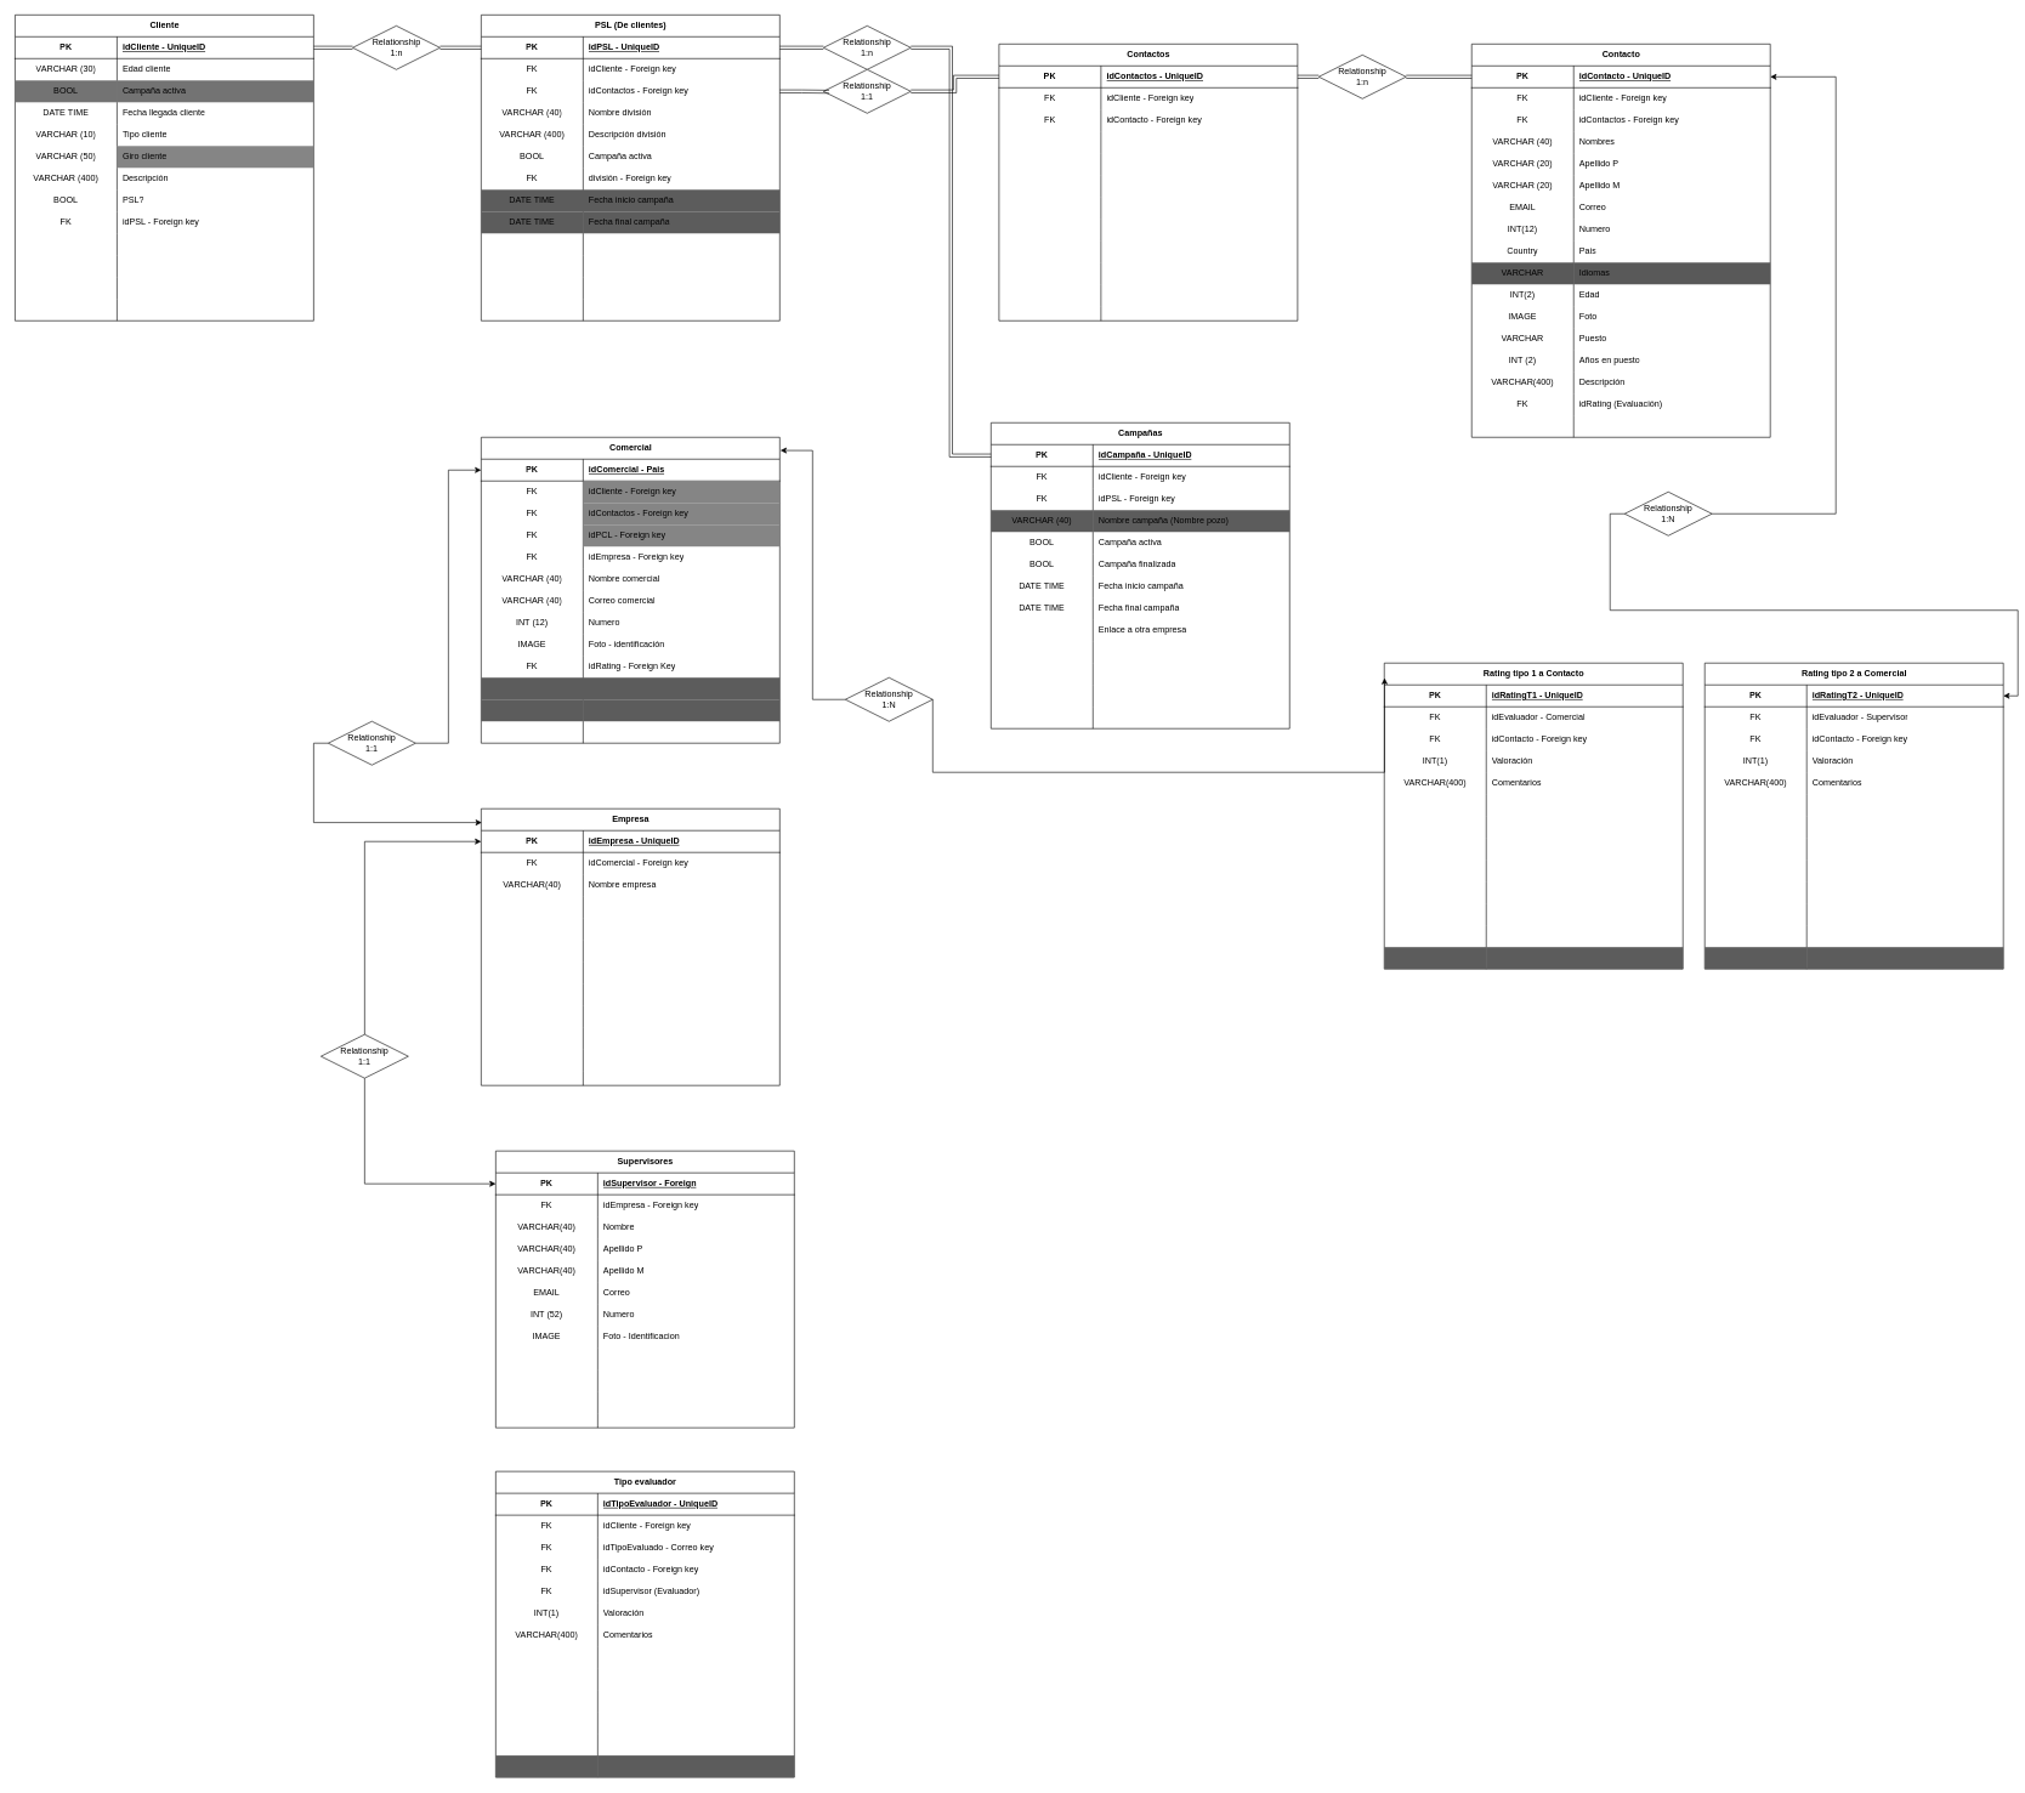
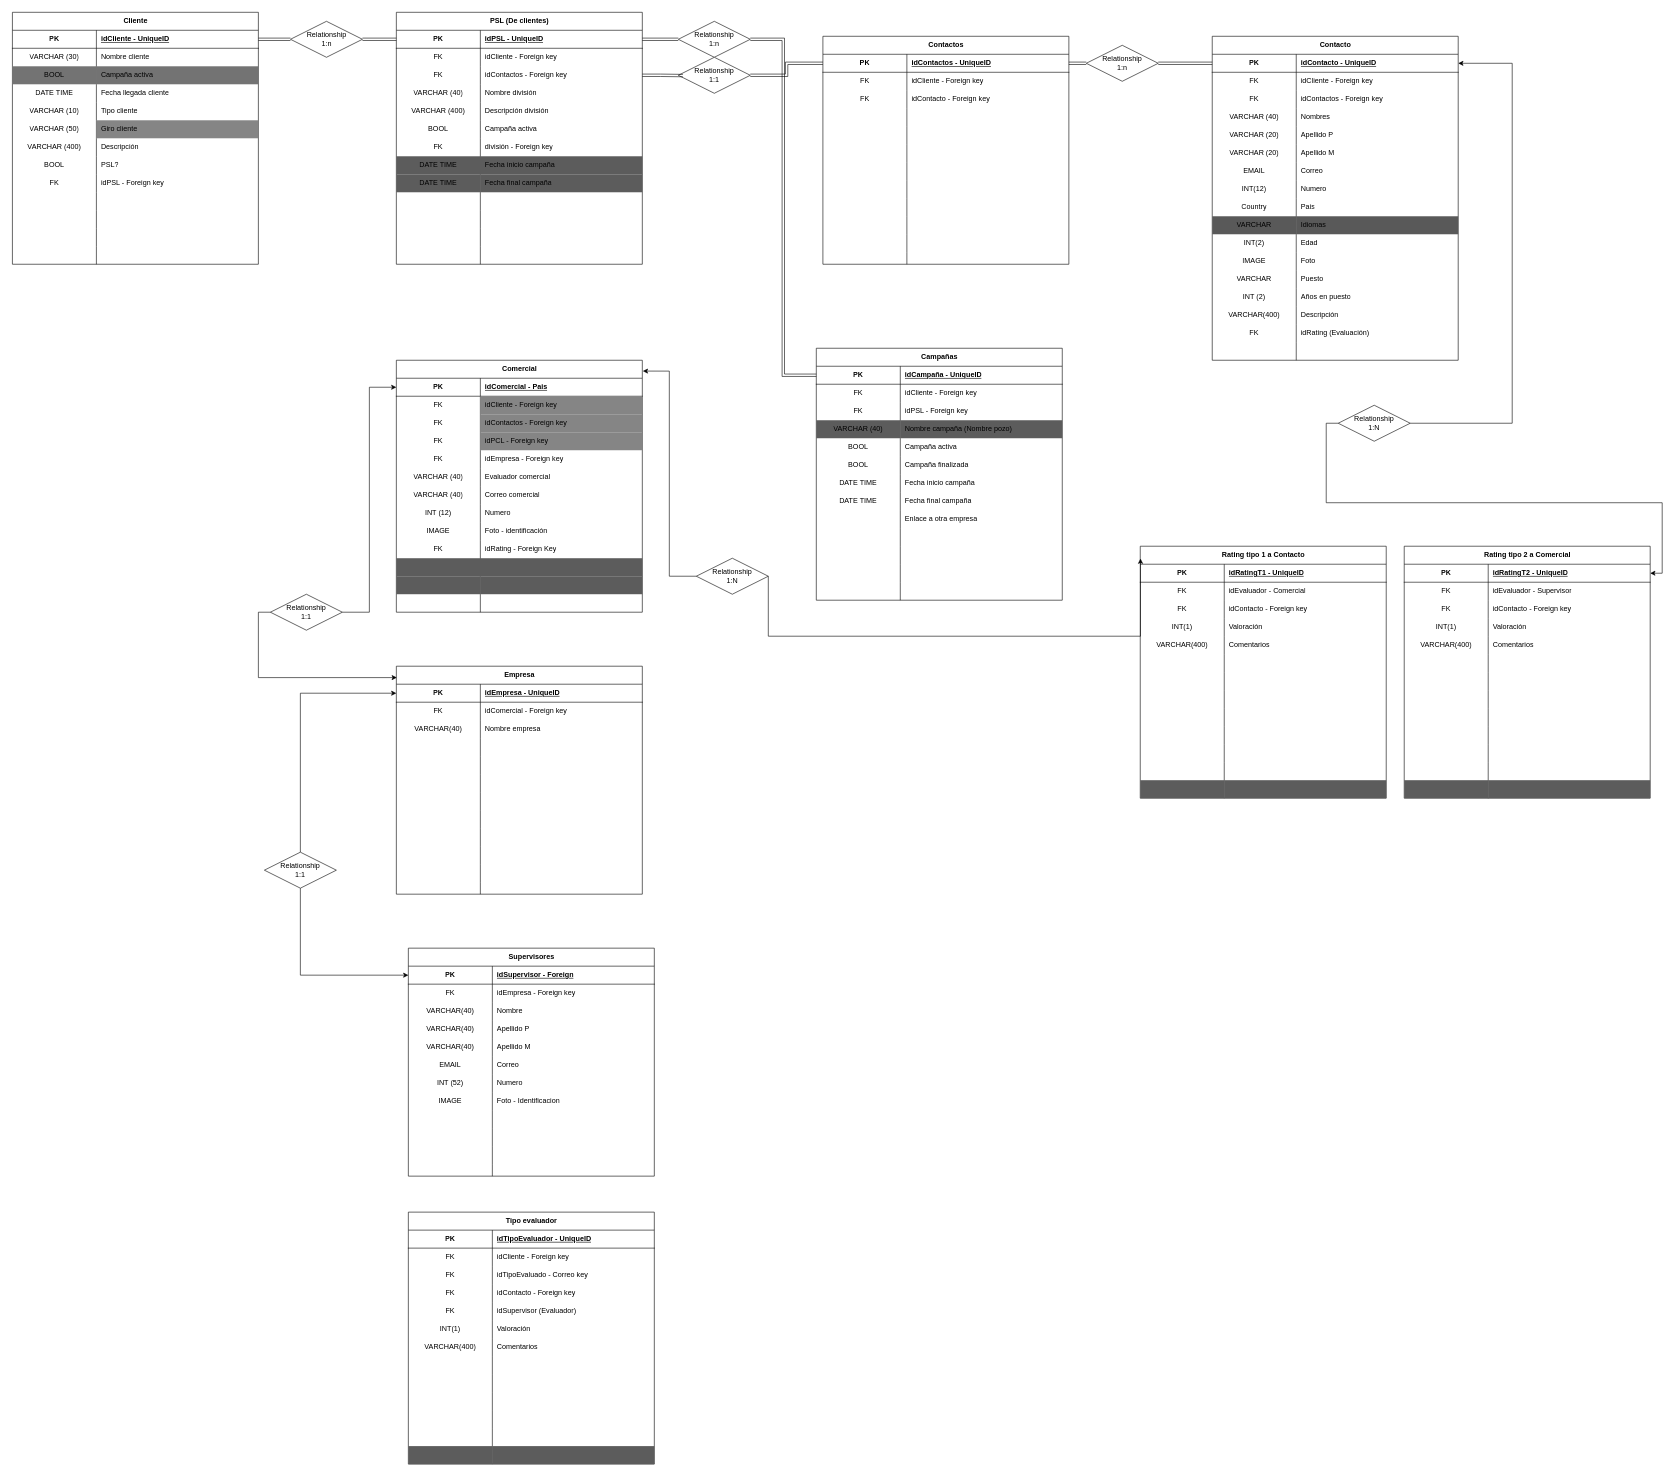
- <mxCell id="8" value="Edad cliente" style="shape=partialRectangle;connectable=0;fillColor=none;top=0;left=0;bottom=0;right=0;align=left;spacingLeft=6;overflow=hidden;whiteSpace=wrap;html=1;" parent="6" vertex="1"><mxGeometry x="140" width="270" height="30" as="geometry"><mxRectangle width="270" height="30" as="alternateBounds" /></mxGeometry></mxCell>
+ <mxCell id="8" value="Nombre cliente" style="shape=partialRectangle;connectable=0;fillColor=none;top=0;left=0;bottom=0;right=0;align=left;spacingLeft=6;overflow=hidden;whiteSpace=wrap;html=1;" parent="6" vertex="1"><mxGeometry x="140" width="270" height="30" as="geometry"><mxRectangle width="270" height="30" as="alternateBounds" /></mxGeometry></mxCell>
- <mxCell id="281" value="Nombre comercial" style="shape=partialRectangle;connectable=0;fillColor=none;top=0;left=0;bottom=0;right=0;align=left;spacingLeft=6;overflow=hidden;whiteSpace=wrap;html=1;" parent="279" vertex="1"><mxGeometry x="140" width="270" height="30" as="geometry"><mxRectangle width="270" height="30" as="alternateBounds" /></mxGeometry></mxCell>
+ <mxCell id="281" value="Evaluador comercial" style="shape=partialRectangle;connectable=0;fillColor=none;top=0;left=0;bottom=0;right=0;align=left;spacingLeft=6;overflow=hidden;whiteSpace=wrap;html=1;" parent="279" vertex="1"><mxGeometry x="140" width="270" height="30" as="geometry"><mxRectangle width="270" height="30" as="alternateBounds" /></mxGeometry></mxCell>
